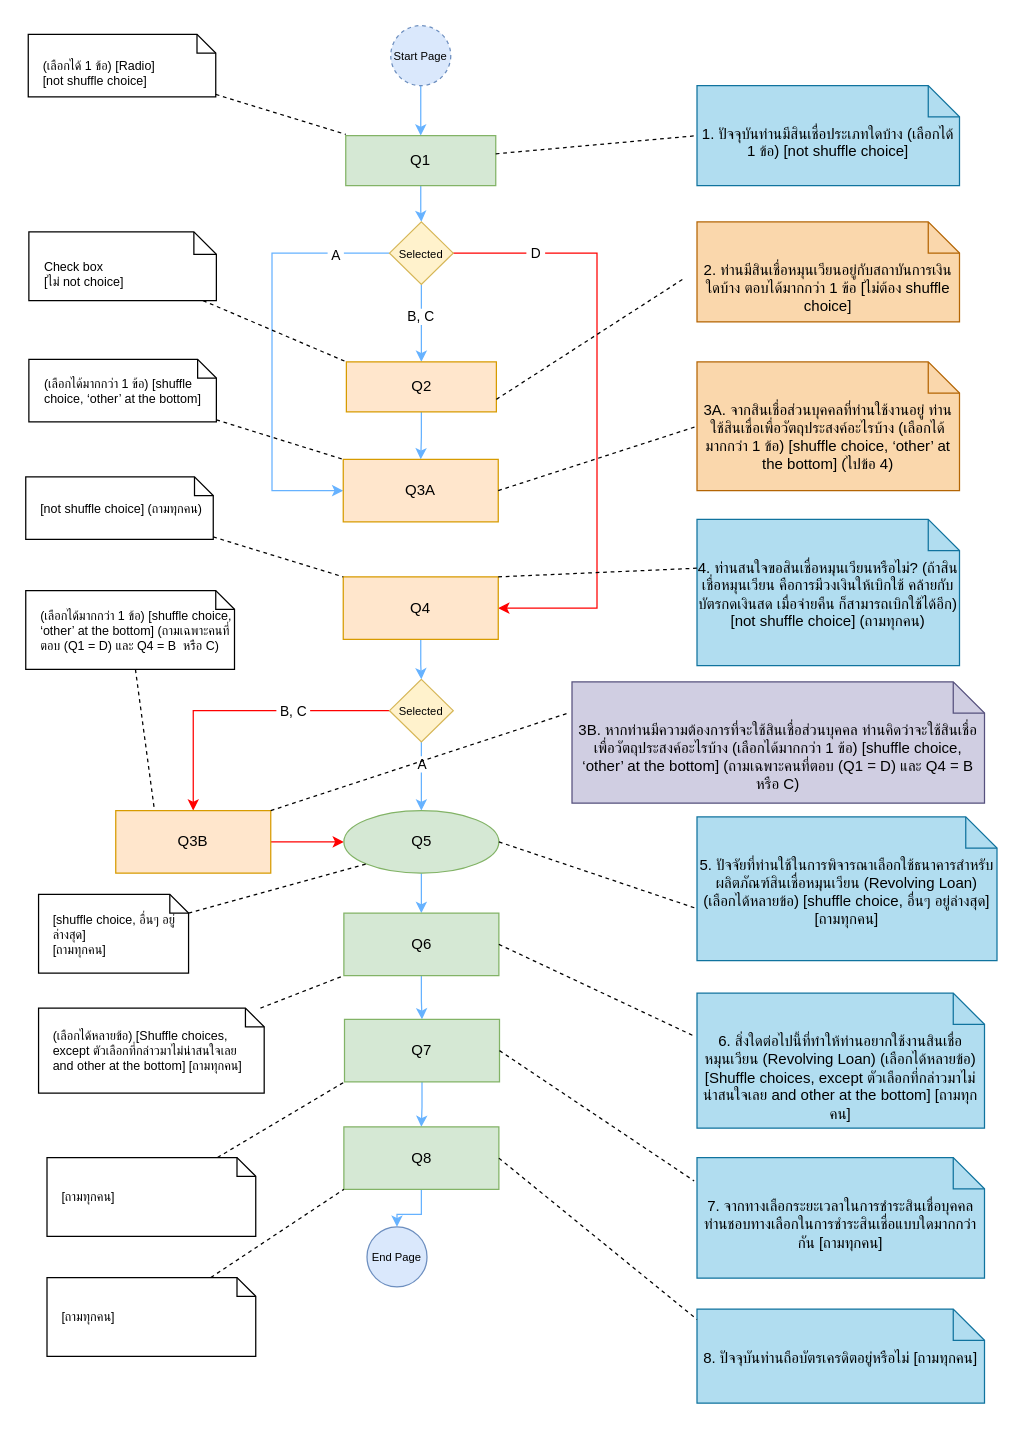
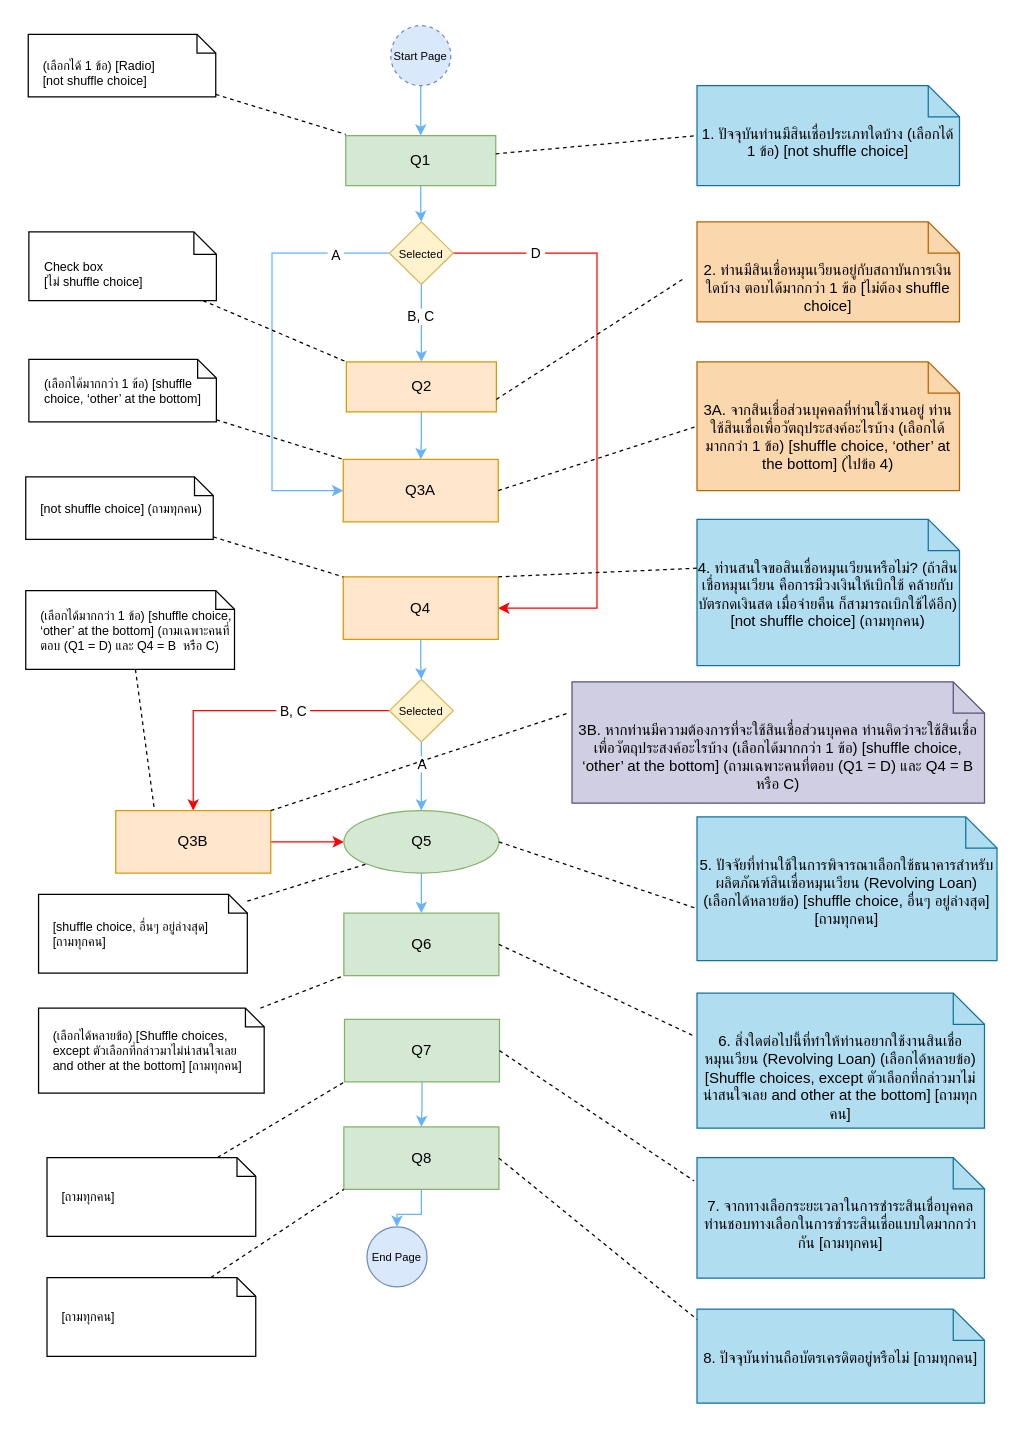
- <mxCell id="36" value="&lt;br style=&quot;font-size: 10px;&quot;&gt;&lt;table style=&quot;width: 291pt; font-size: 10px;&quot; width=&quot;388&quot; cellspacing=&quot;0&quot; cellpadding=&quot;0&quot; border=&quot;0&quot;&gt;&lt;tbody style=&quot;font-size: 10px;&quot;&gt;&lt;tr style=&quot;height: 60pt; font-size: 10px;&quot; height=&quot;80&quot;&gt;  &lt;td style=&quot;height: 60pt; font-size: 10px;&quot; width=&quot;388&quot; align=&quot;left&quot; class=&quot;xl63&quot; height=&quot;80&quot;&gt;Check box&lt;br style=&quot;font-size: 10px;&quot;&gt;    [ไม่ not choice]&amp;nbsp;&lt;/td&gt;&lt;/tr&gt;&lt;/tbody&gt;&lt;/table&gt;" style="shape=note;size=18;align=left;spacingLeft=10;html=1;whiteSpace=wrap;fillColor=default;fontSize=10;" vertex="1" parent="1"><mxGeometry x="22.5" y="185" width="150" height="55" as="geometry" /></mxCell>
+ <mxCell id="36" value="&lt;br style=&quot;font-size: 10px;&quot;&gt;&lt;table style=&quot;width: 291pt; font-size: 10px;&quot; width=&quot;388&quot; cellspacing=&quot;0&quot; cellpadding=&quot;0&quot; border=&quot;0&quot;&gt;&lt;tbody style=&quot;font-size: 10px;&quot;&gt;&lt;tr style=&quot;height: 60pt; font-size: 10px;&quot; height=&quot;80&quot;&gt;  &lt;td style=&quot;height: 60pt; font-size: 10px;&quot; width=&quot;388&quot; align=&quot;left&quot; class=&quot;xl63&quot; height=&quot;80&quot;&gt;Check box&lt;br style=&quot;font-size: 10px;&quot;&gt;    [ไม่ shuffle choice]&amp;nbsp;&lt;/td&gt;&lt;/tr&gt;&lt;/tbody&gt;&lt;/table&gt;" style="shape=note;size=18;align=left;spacingLeft=10;html=1;whiteSpace=wrap;fillColor=default;fontSize=10;" vertex="1" parent="1"><mxGeometry x="22.5" y="185" width="150" height="55" as="geometry" /></mxCell>
- <mxCell id="44" value="[shuffle choice, อื่นๆ อยู่ล่างสุด] &lt;br&gt;[ถามทุกคน]" style="shape=note;size=15;align=left;spacingLeft=10;html=1;whiteSpace=wrap;fillColor=default;fontSize=10;" vertex="1" parent="1"><mxGeometry x="30.25" y="715" width="120" height="63" as="geometry" /></mxCell>
+ <mxCell id="44" value="[shuffle choice, อื่นๆ อยู่ล่างสุด] &lt;br&gt;[ถามทุกคน]" style="shape=note;size=15;align=left;spacingLeft=10;html=1;whiteSpace=wrap;fillColor=default;fontSize=10;" vertex="1" parent="1"><mxGeometry x="30.25" y="715" width="167" height="63" as="geometry" /></mxCell>
- <mxCell id="27" style="edgeStyle=orthogonalEdgeStyle;rounded=0;orthogonalLoop=1;jettySize=auto;html=1;strokeColor=#66B2FF;" edge="1" parent="1" source="28" target="30"><mxGeometry relative="1" as="geometry" /></mxCell>
